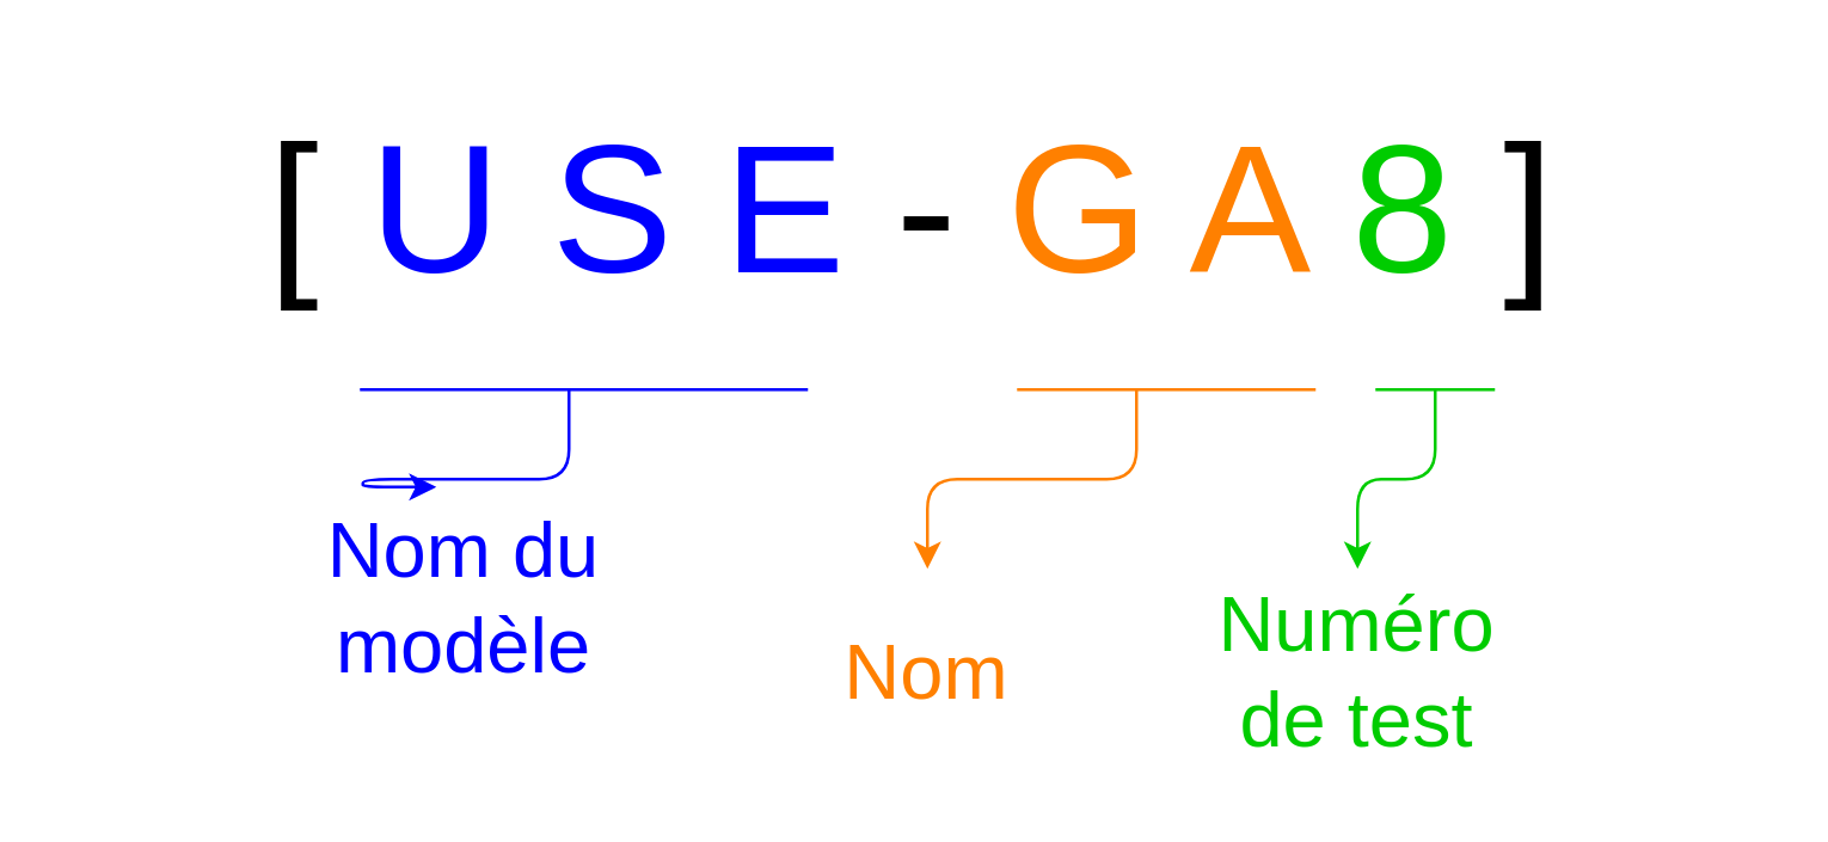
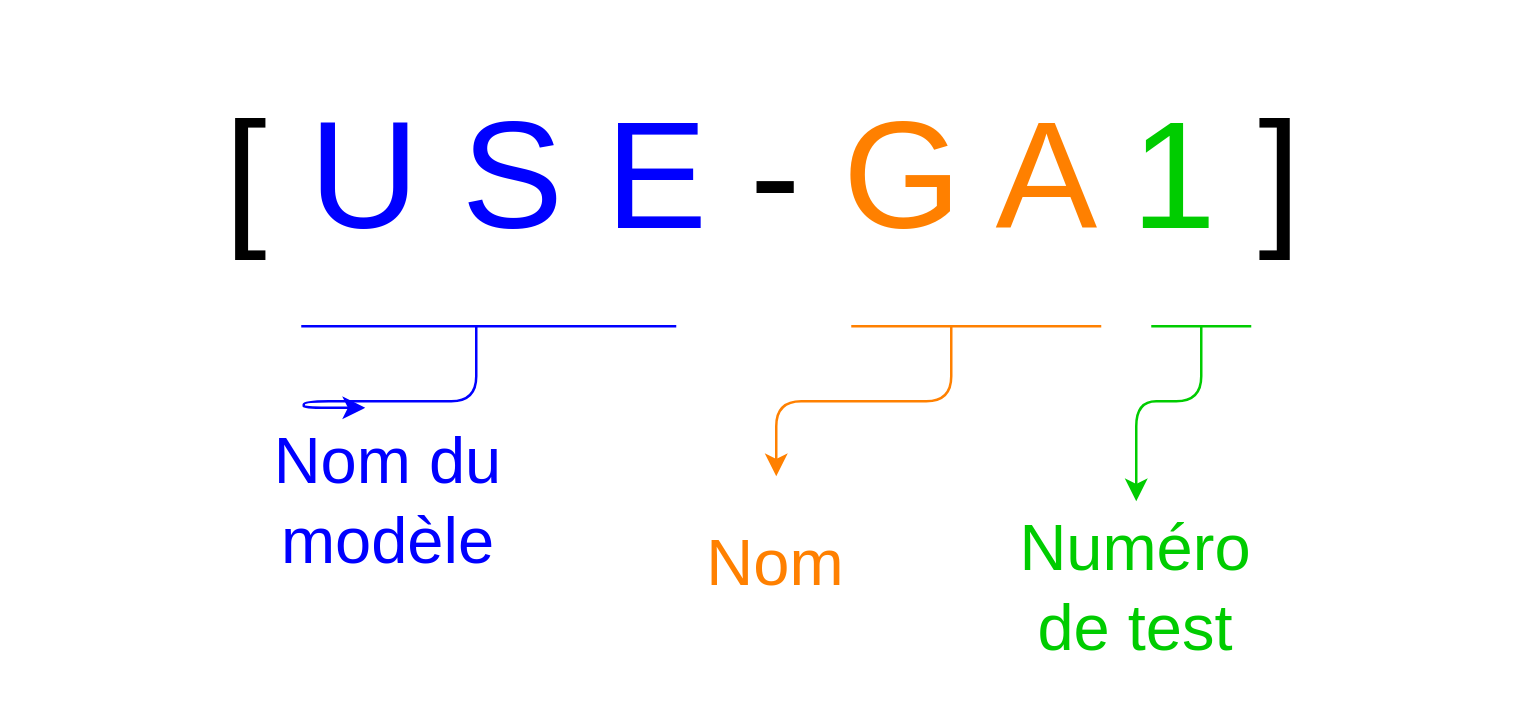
- <mxCell id="2" value="&lt;font style=&quot;font-size: 61px&quot;&gt;[ &lt;font color=&quot;#0000ff&quot;&gt;U S E&lt;/font&gt; - &lt;font color=&quot;#ff8000&quot;&gt;G A&lt;/font&gt; &lt;font color=&quot;#00cc00&quot;&gt;8&lt;/font&gt; ]&lt;/font&gt;" style="text;html=1;strokeColor=none;fillColor=none;align=center;verticalAlign=middle;whiteSpace=wrap;rounded=0;strokeWidth=5;fontSize=61;fontStyle=0" vertex="1" parent="1"><mxGeometry x="20" y="20" width="570" height="100" as="geometry" /></mxCell>
+ <mxCell id="2" value="&lt;font style=&quot;font-size: 61px&quot;&gt;[ &lt;font color=&quot;#0000ff&quot;&gt;U S E&lt;/font&gt; - &lt;font color=&quot;#ff8000&quot;&gt;G A&lt;/font&gt; &lt;font color=&quot;#00cc00&quot;&gt;1&lt;/font&gt; ]&lt;/font&gt;" style="text;html=1;strokeColor=none;fillColor=none;align=center;verticalAlign=middle;whiteSpace=wrap;rounded=0;strokeWidth=5;fontSize=61;fontStyle=0" vertex="1" parent="1"><mxGeometry x="20" y="20" width="570" height="100" as="geometry" /></mxCell>
- <mxCell id="11" value="&lt;font color=&quot;#00cc00&quot;&gt;Numéro de test&lt;/font&gt;" style="text;html=1;strokeColor=none;fillColor=none;align=center;verticalAlign=middle;whiteSpace=wrap;rounded=0;fontSize=26;" vertex="1" parent="1"><mxGeometry x="394" y="190" width="120" height="70" as="geometry" /></mxCell>
+ <mxCell id="11" value="&lt;font color=&quot;#00cc00&quot;&gt;Numéro de test&lt;/font&gt;" style="text;html=1;strokeColor=none;fillColor=none;align=center;verticalAlign=middle;whiteSpace=wrap;rounded=0;fontSize=26;" vertex="1" parent="1"><mxGeometry x="394" y="200" width="120" height="70" as="geometry" /></mxCell>
